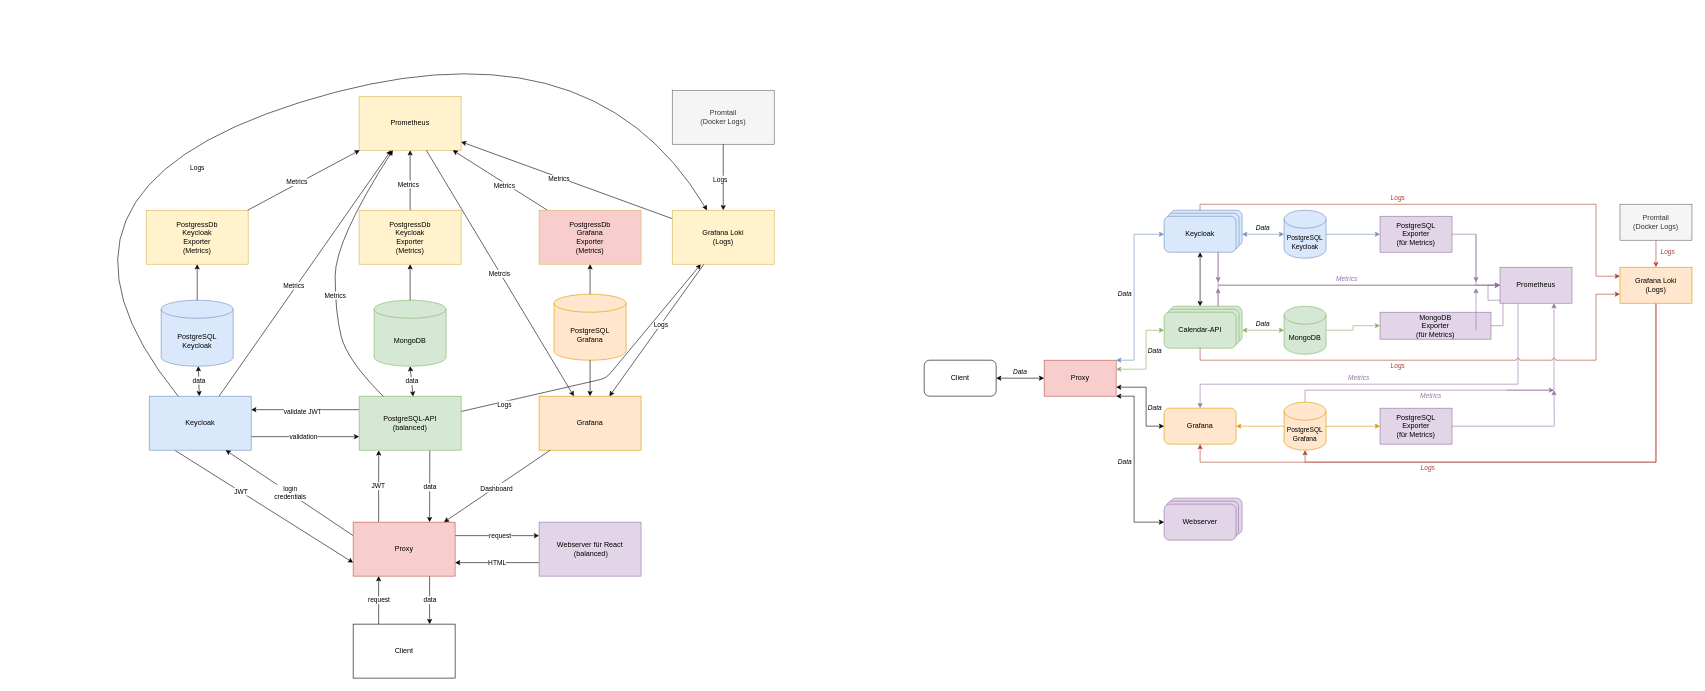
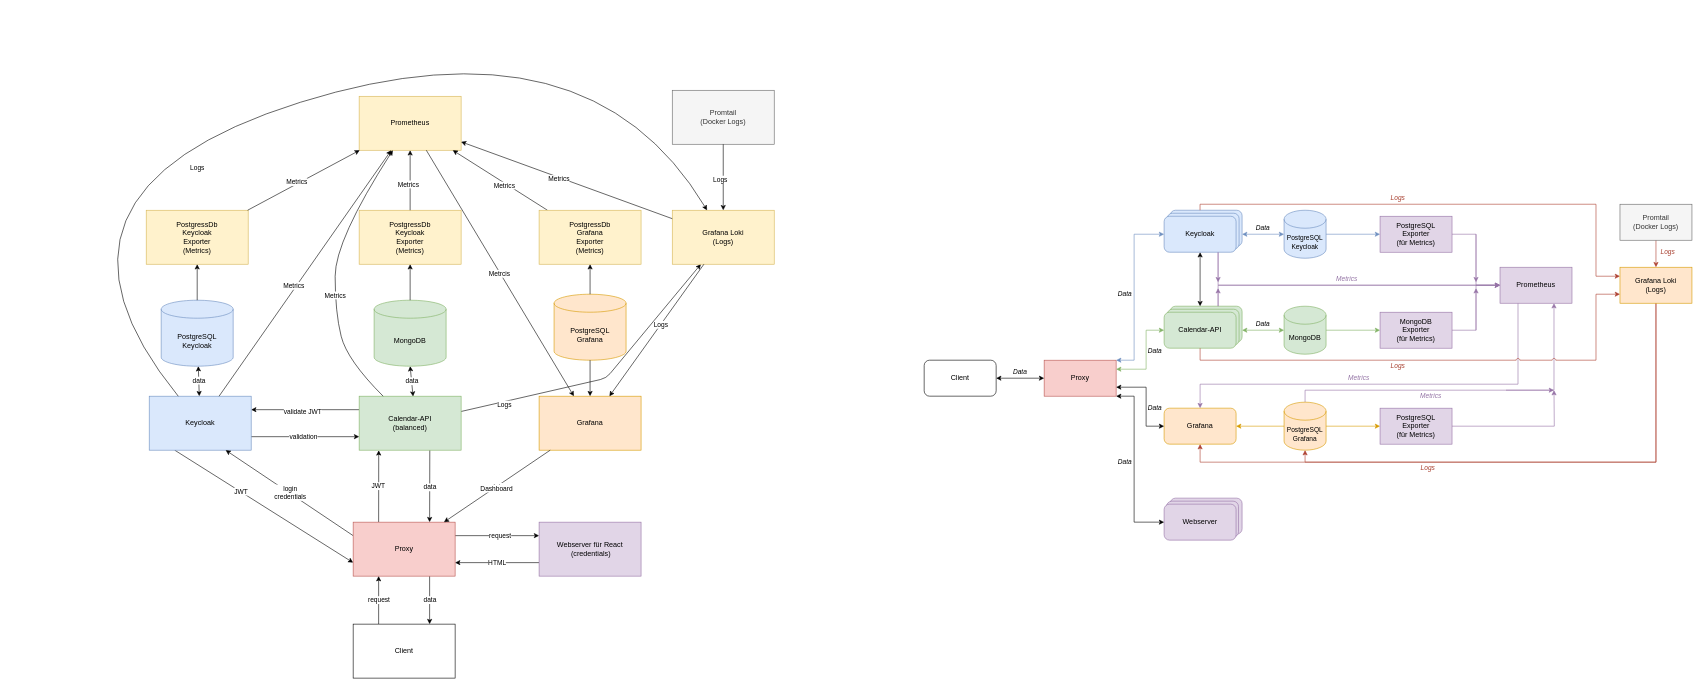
- <mxCell id="55" value="PostgressDb &lt;br&gt;Grafana&lt;br&gt;Exporter&lt;br&gt;(Metrics)" style="rounded=0;whiteSpace=wrap;html=1;fillColor=#f8cecc;strokeColor=#d6b656;" parent="1" vertex="1"><mxGeometry x="898" y="350" width="170" height="90" as="geometry" /></mxCell>
+ <mxCell id="55" value="PostgressDb &lt;br&gt;Grafana&lt;br&gt;Exporter&lt;br&gt;(Metrics)" style="rounded=0;whiteSpace=wrap;html=1;fillColor=#fff2cc;strokeColor=#d6b656;" parent="1" vertex="1"><mxGeometry x="898" y="350" width="170" height="90" as="geometry" /></mxCell>
- <mxCell id="99" value="MongoDB&lt;br&gt;Exporter&lt;br&gt;(für Metrics)" style="rounded=0;whiteSpace=wrap;html=1;fillColor=#e1d5e7;strokeColor=#9673a6;" vertex="1" parent="1"><mxGeometry x="2300" y="520" width="185" height="45" as="geometry" /></mxCell>
+ <mxCell id="99" value="MongoDB&lt;br&gt;Exporter&lt;br&gt;(für Metrics)" style="rounded=0;whiteSpace=wrap;html=1;fillColor=#e1d5e7;strokeColor=#9673a6;" vertex="1" parent="1"><mxGeometry x="2300" y="520" width="120" height="60" as="geometry" /></mxCell>
- <mxCell id="11" value="PostgreSQL-API &lt;br&gt;(balanced)" style="rounded=0;whiteSpace=wrap;html=1;fillColor=#d5e8d4;strokeColor=#82b366;" parent="1" vertex="1"><mxGeometry x="598" y="660" width="170" height="90" as="geometry" /></mxCell>
+ <mxCell id="11" value="Calendar-API &lt;br&gt;(balanced)" style="rounded=0;whiteSpace=wrap;html=1;fillColor=#d5e8d4;strokeColor=#82b366;" parent="1" vertex="1"><mxGeometry x="598" y="660" width="170" height="90" as="geometry" /></mxCell>
- <mxCell id="31" value="Webserver für React&lt;br&gt;&amp;nbsp;(balanced)" style="rounded=0;whiteSpace=wrap;html=1;fillColor=#e1d5e7;strokeColor=#9673a6;" parent="1" vertex="1"><mxGeometry x="898" y="870" width="170" height="90" as="geometry" /></mxCell>
+ <mxCell id="31" value="Webserver für React&lt;br&gt;&amp;nbsp;(credentials)" style="rounded=0;whiteSpace=wrap;html=1;fillColor=#e1d5e7;strokeColor=#9673a6;" parent="1" vertex="1"><mxGeometry x="898" y="870" width="170" height="90" as="geometry" /></mxCell>
